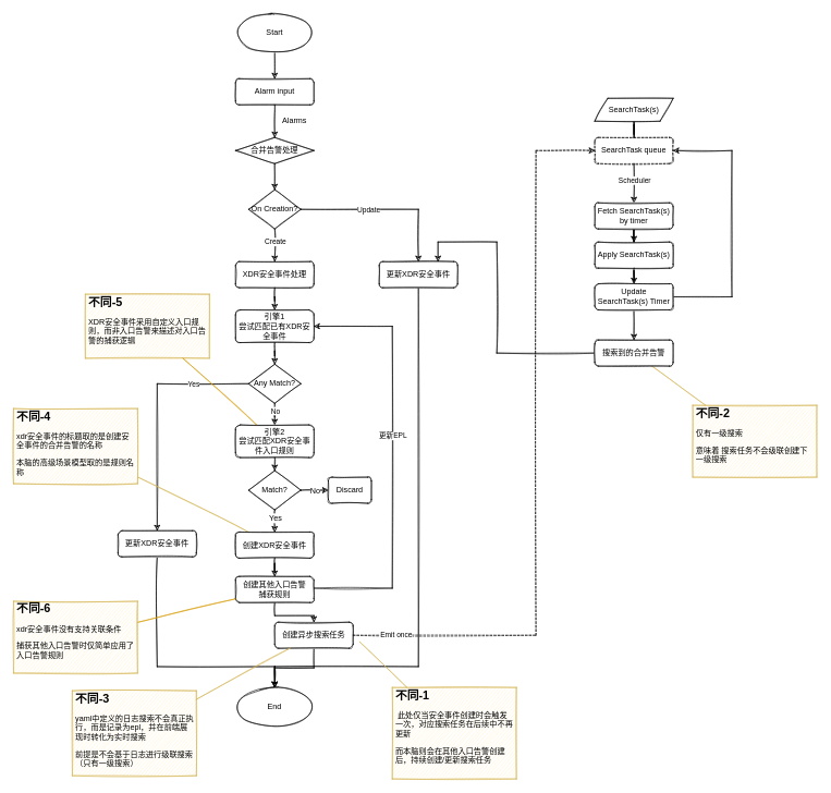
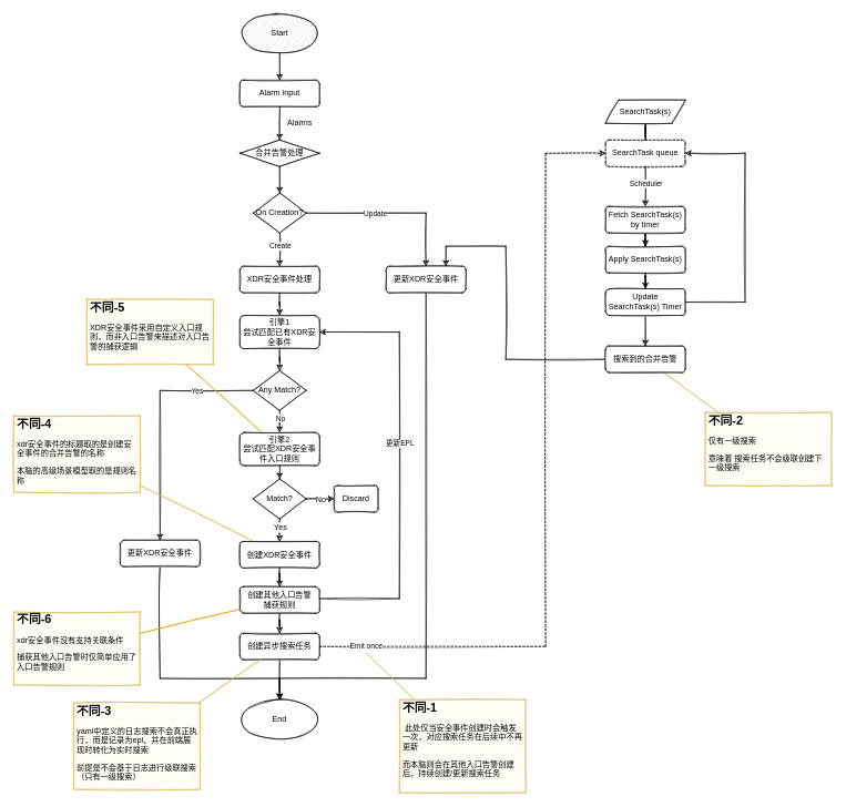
- <mxCell id="33" value="Start" style="ellipse;whiteSpace=wrap;html=1;sketch=1;" vertex="1" parent="1"><mxGeometry x="360" y="20" width="120" height="60" as="geometry" /></mxCell>
+ <mxCell id="33" value="Start" style="ellipse;whiteSpace=wrap;html=1;sketch=1;fillColor=#e1d5e7;" vertex="1" parent="1"><mxGeometry x="360" y="20" width="120" height="60" as="geometry" /></mxCell>
- <mxCell id="31" value="创建异步搜索任务" style="rounded=1;whiteSpace=wrap;html=1;fontSize=12;glass=0;strokeWidth=1;shadow=0;sketch=1;" vertex="1" parent="1"><mxGeometry x="420" y="952" width="120" height="40" as="geometry" /></mxCell>
+ <mxCell id="31" value="创建异步搜索任务" style="rounded=1;whiteSpace=wrap;html=1;fontSize=12;glass=0;strokeWidth=1;shadow=0;sketch=1;" vertex="1" parent="1"><mxGeometry x="360" y="952" width="120" height="40" as="geometry" /></mxCell>
